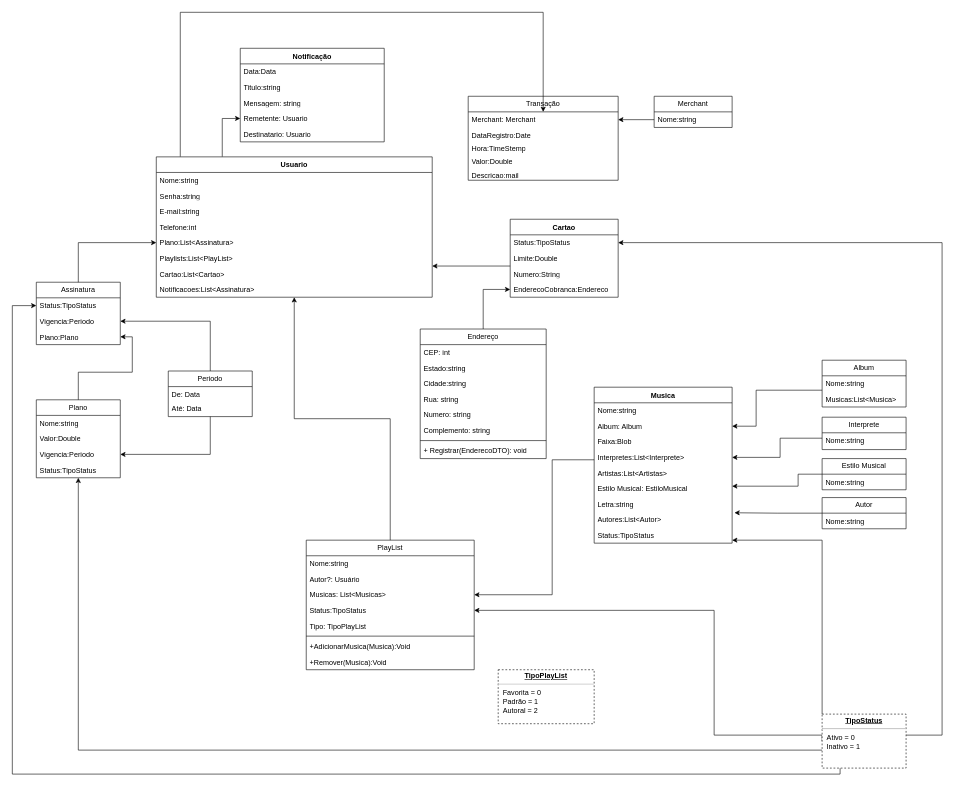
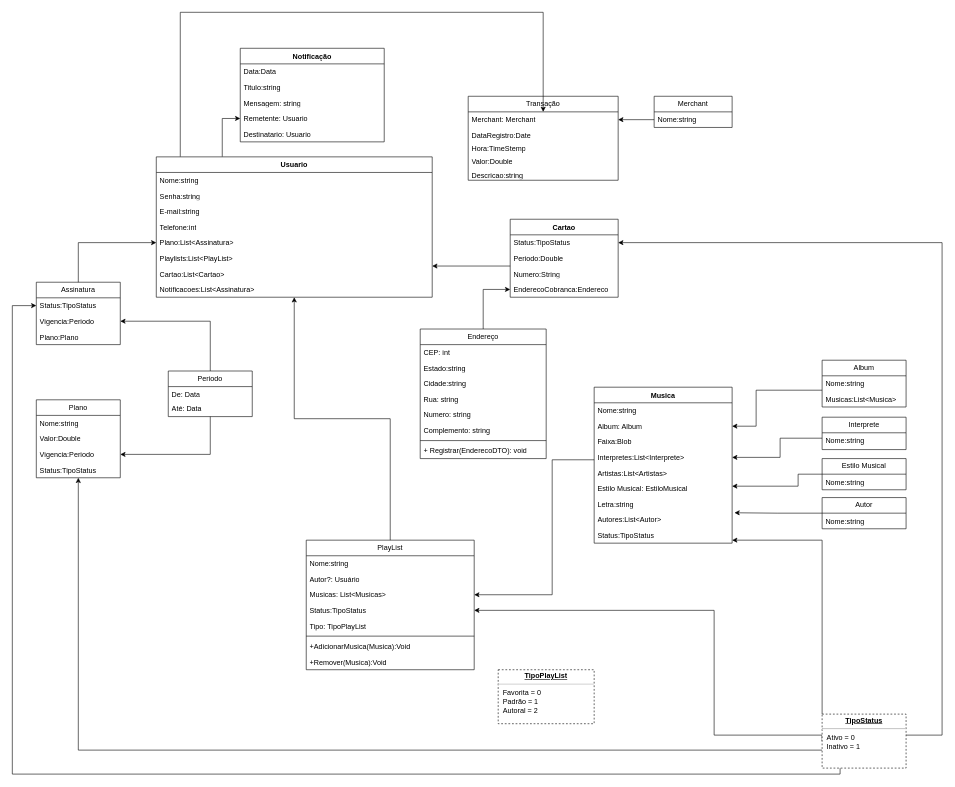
- <mxCell id="34" value="Descricao:mail" style="text;strokeColor=none;fillColor=none;align=left;verticalAlign=top;spacingLeft=4;spacingRight=4;overflow=hidden;rotatable=0;points=[[0,0.5],[1,0.5]];portConstraint=eastwest;whiteSpace=wrap;html=1;" parent="29" vertex="1"><mxGeometry y="118" width="250" height="22" as="geometry" /></mxCell>
+ <mxCell id="34" value="Descricao:string" style="text;strokeColor=none;fillColor=none;align=left;verticalAlign=top;spacingLeft=4;spacingRight=4;overflow=hidden;rotatable=0;points=[[0,0.5],[1,0.5]];portConstraint=eastwest;whiteSpace=wrap;html=1;" parent="29" vertex="1"><mxGeometry y="118" width="250" height="22" as="geometry" /></mxCell>
- <mxCell id="26" value="Limite:Double&lt;br&gt;" style="text;strokeColor=none;fillColor=none;align=left;verticalAlign=top;spacingLeft=4;spacingRight=4;overflow=hidden;rotatable=0;points=[[0,0.5],[1,0.5]];portConstraint=eastwest;whiteSpace=wrap;html=1;" parent="24" vertex="1"><mxGeometry y="52" width="180" height="26" as="geometry" /></mxCell>
+ <mxCell id="26" value="Periodo:Double&lt;br&gt;" style="text;strokeColor=none;fillColor=none;align=left;verticalAlign=top;spacingLeft=4;spacingRight=4;overflow=hidden;rotatable=0;points=[[0,0.5],[1,0.5]];portConstraint=eastwest;whiteSpace=wrap;html=1;" parent="24" vertex="1"><mxGeometry y="52" width="180" height="26" as="geometry" /></mxCell>
- <mxCell id="52" style="edgeStyle=orthogonalEdgeStyle;rounded=0;orthogonalLoop=1;jettySize=auto;html=1;" edge="1" parent="1" source="53" target="97"><mxGeometry relative="1" as="geometry" /></mxCell>
